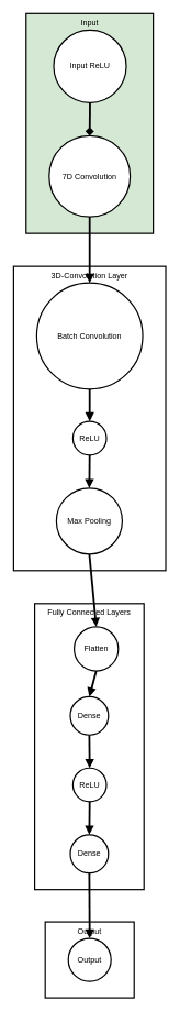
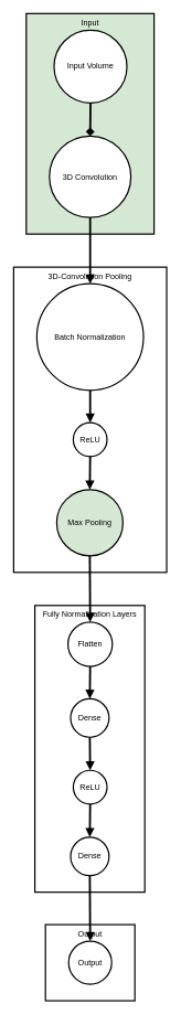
- <mxCell id="14" value="Input ReLU" style="ellipse;aspect=fixed;strokeWidth=2;whiteSpace=wrap;" vertex="1" parent="1"><mxGeometry x="81" y="45" width="110" height="110" as="geometry" /></mxCell>
+ <mxCell id="14" value="Input Volume" style="ellipse;aspect=fixed;strokeWidth=2;whiteSpace=wrap;" vertex="1" parent="1"><mxGeometry x="81" y="45" width="110" height="110" as="geometry" /></mxCell>
- <mxCell id="15" value="7D Convolution" style="ellipse;aspect=fixed;strokeWidth=2;whiteSpace=wrap;" vertex="1" parent="1"><mxGeometry x="74" y="205" width="123" height="123" as="geometry" /></mxCell>
+ <mxCell id="15" value="3D Convolution" style="ellipse;aspect=fixed;strokeWidth=2;whiteSpace=wrap;" vertex="1" parent="1"><mxGeometry x="74" y="205" width="123" height="123" as="geometry" /></mxCell>
- <mxCell id="9" value="3D-Convolution Layer" style="whiteSpace=wrap;strokeWidth=2;verticalAlign=top;" vertex="1" parent="1"><mxGeometry y="403" width="231" height="461" as="geometry" x="20" /></mxCell>
+ <mxCell id="9" value="3D-Convolution Pooling" style="whiteSpace=wrap;strokeWidth=2;verticalAlign=top;" vertex="1" parent="1"><mxGeometry y="403" width="231" height="461" as="geometry" x="20" /></mxCell>
- <mxCell id="10" value="Batch Convolution" style="ellipse;aspect=fixed;strokeWidth=2;whiteSpace=wrap;" vertex="1" parent="1"><mxGeometry x="55" y="428" width="161" height="161" as="geometry" /></mxCell>
+ <mxCell id="10" value="Batch Normalization" style="ellipse;aspect=fixed;strokeWidth=2;whiteSpace=wrap;" vertex="1" parent="1"><mxGeometry x="55" y="428" width="161" height="161" as="geometry" /></mxCell>
- <mxCell id="12" value="Max Pooling" style="ellipse;aspect=fixed;strokeWidth=2;whiteSpace=wrap;" vertex="1" parent="1"><mxGeometry x="85" y="739" width="100" height="100" as="geometry" /></mxCell>
+ <mxCell id="12" value="Max Pooling" style="ellipse;aspect=fixed;strokeWidth=2;whiteSpace=wrap;fillColor=#d5e8d4;" vertex="1" parent="1"><mxGeometry x="85" y="739" width="100" height="100" as="geometry" /></mxCell>
- <mxCell id="4" value="Fully Connected Layers" style="whiteSpace=wrap;strokeWidth=2;verticalAlign=top;" vertex="1" parent="1"><mxGeometry x="52" y="914" width="166" height="433" as="geometry" /></mxCell>
+ <mxCell id="4" value="Fully Normalization Layers" style="whiteSpace=wrap;strokeWidth=2;verticalAlign=top;" vertex="1" parent="1"><mxGeometry x="52" y="914" width="166" height="433" as="geometry" /></mxCell>
- <mxCell id="5" value="Flatten" style="ellipse;aspect=fixed;strokeWidth=2;whiteSpace=wrap;" vertex="1" parent="1"><mxGeometry x="112" y="949" width="67" height="67" as="geometry" /></mxCell>
+ <mxCell id="5" value="Flatten" style="ellipse;aspect=fixed;strokeWidth=2;whiteSpace=wrap;" vertex="1" parent="1"><mxGeometry x="102" y="939" width="67" height="67" as="geometry" /></mxCell>
